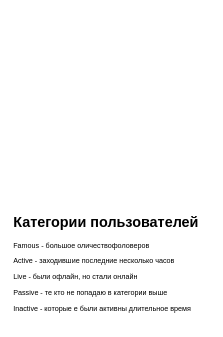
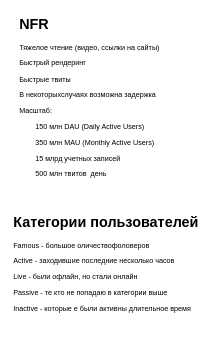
+ <mxCell id="2" value="&lt;h1 style=&quot;margin-top: 0px;&quot;&gt;NFR&lt;/h1&gt;&lt;p&gt;Тяжелое чтение (видео, ссылки на сайты)&lt;/p&gt;&lt;p&gt;Быстрый рендеринг&lt;/p&gt;&lt;p&gt;Быстрые твиты&lt;/p&gt;&lt;p&gt;В некоторыхслучаях возможна задержка&lt;/p&gt;&lt;p&gt;Масштаб:&lt;/p&gt;&lt;p&gt;&lt;span style=&quot;white-space: pre;&quot;&gt;&#09;&lt;/span&gt;150 млн DAU (Daily Active Users)&lt;br&gt;&lt;/p&gt;&lt;p&gt;&lt;span style=&quot;white-space: pre;&quot;&gt;&#09;&lt;/span&gt;350 млн MAU (Monthly Active Users)&lt;br&gt;&lt;/p&gt;&lt;p&gt;&lt;span style=&quot;white-space: pre;&quot;&gt;&#09;&lt;/span&gt;15 млрд учетных записей&lt;br&gt;&lt;/p&gt;&lt;p&gt;&lt;span style=&quot;white-space: pre;&quot;&gt;&#09;&lt;/span&gt;500 млн твитов&amp;nbsp; день&lt;br&gt;&lt;/p&gt;" style="text;html=1;whiteSpace=wrap;overflow=hidden;rounded=0;" vertex="1" parent="1"><mxGeometry x="30" y="20" width="290" height="300" as="geometry" /></mxCell>
